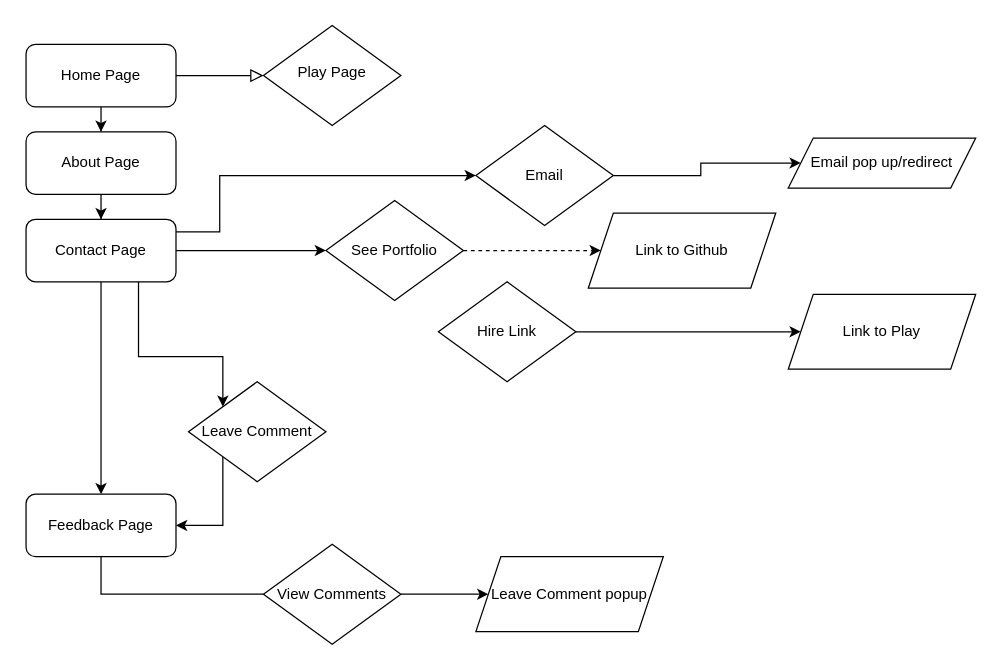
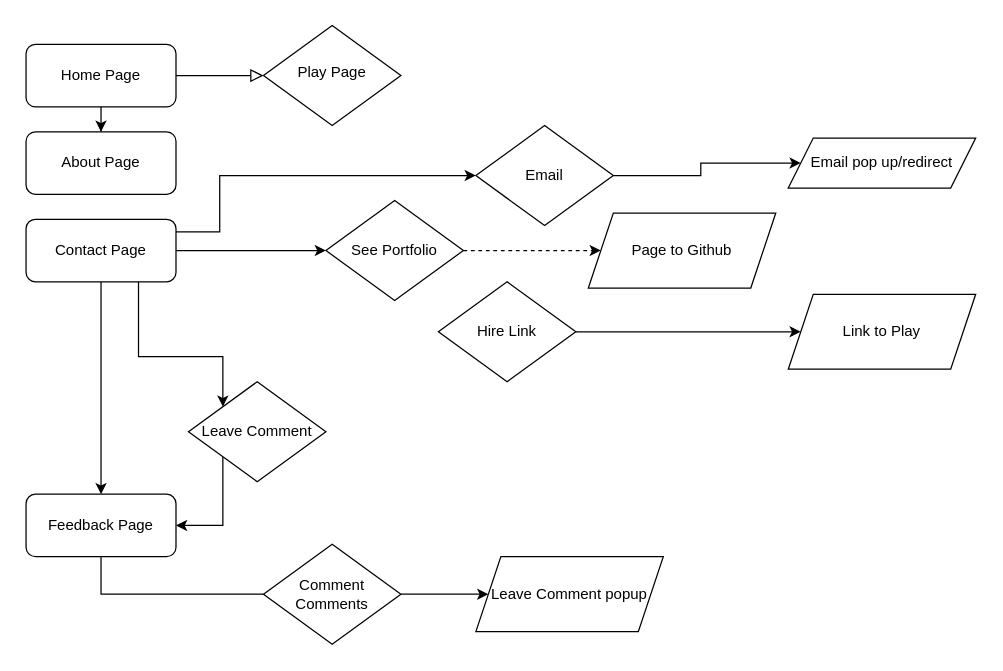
- <mxCell id="8" style="edgeStyle=orthogonalEdgeStyle;rounded=0;orthogonalLoop=1;jettySize=auto;html=1;" edge="1" parent="1" source="9" target="14"><mxGeometry relative="1" as="geometry" /></mxCell>
- <mxCell id="22" value="Link to Github" style="shape=parallelogram;perimeter=parallelogramPerimeter;whiteSpace=wrap;html=1;fixedSize=1;" vertex="1" parent="1"><mxGeometry x="470" y="170" width="150" height="60" as="geometry" /></mxCell>
+ <mxCell id="22" value="Page to Github" style="shape=parallelogram;perimeter=parallelogramPerimeter;whiteSpace=wrap;html=1;fixedSize=1;" vertex="1" parent="1"><mxGeometry x="470" y="170" width="150" height="60" as="geometry" /></mxCell>
- <mxCell id="27" value="&lt;p style=&quot;line-height: 120%&quot;&gt;&lt;/p&gt;&lt;div&gt;View Comments&lt;/div&gt;&lt;p&gt;&lt;/p&gt;" style="rhombus;whiteSpace=wrap;html=1;align=center;" vertex="1" parent="1"><mxGeometry x="210" y="435" width="110" height="80" as="geometry" /></mxCell>
+ <mxCell id="27" value="&lt;p style=&quot;line-height: 120%&quot;&gt;&lt;/p&gt;&lt;div&gt;Comment Comments&lt;/div&gt;&lt;p&gt;&lt;/p&gt;" style="rhombus;whiteSpace=wrap;html=1;align=center;" vertex="1" parent="1"><mxGeometry x="210" y="435" width="110" height="80" as="geometry" /></mxCell>
